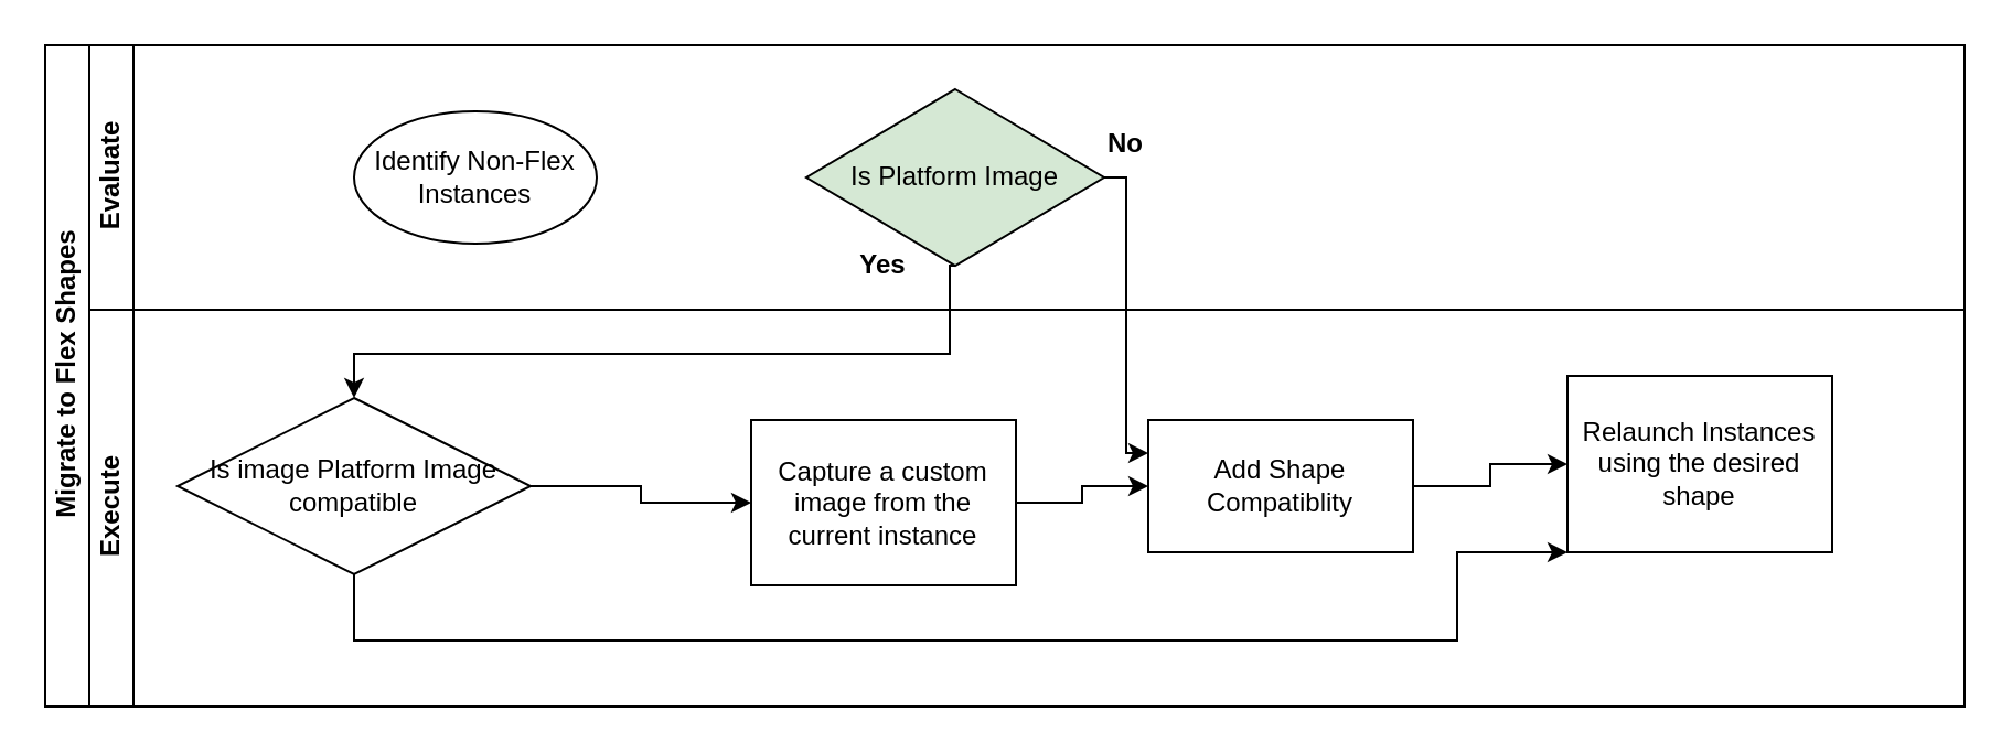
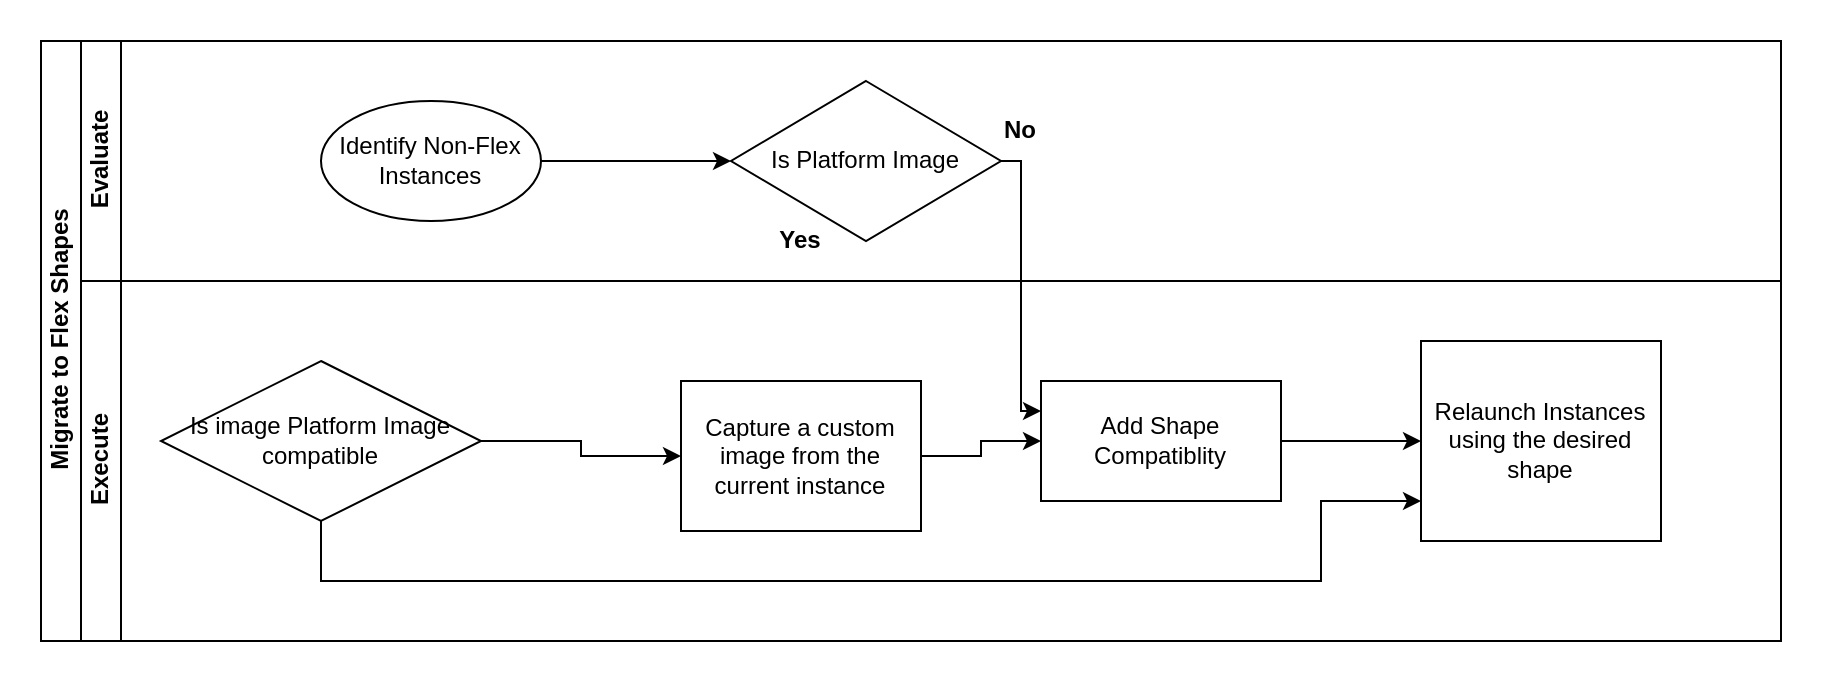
+ <mxCell id="16" value="" style="edgeStyle=orthogonalEdgeStyle;rounded=0;orthogonalLoop=1;jettySize=auto;html=1;" edge="1" parent="1" source="4" target="15"><mxGeometry relative="1" as="geometry" /></mxCell>
- <mxCell id="15" value="Is Platform Image " style="rhombus;whiteSpace=wrap;html=1;fontColor=#000000;rounded=0;fillColor=#d5e8d4;" vertex="1" parent="1"><mxGeometry x="365" y="40" width="135" height="80" as="geometry" /></mxCell>
+ <mxCell id="15" value="Is Platform Image " style="rhombus;whiteSpace=wrap;html=1;fontColor=#000000;rounded=0;" vertex="1" parent="1"><mxGeometry x="365" y="40" width="135" height="80" as="geometry" /></mxCell>
- <mxCell id="13" value="" style="edgeStyle=orthogonalEdgeStyle;rounded=0;orthogonalLoop=1;jettySize=auto;html=1;entryX=0.5;entryY=0;entryDx=0;entryDy=0;exitX=0.5;exitY=1;exitDx=0;exitDy=0;" edge="1" parent="1" source="15" target="8"><mxGeometry relative="1" as="geometry"><mxPoint x="190" y="230" as="targetPoint" /><Array as="points"><mxPoint x="430" y="120" /><mxPoint x="430" y="160" /><mxPoint x="160" y="160" /></Array></mxGeometry></mxCell>
- <mxCell id="10" value="Relaunch Instances using the desired shape" style="whiteSpace=wrap;html=1;fontColor=#000000;rounded=0;" vertex="1" parent="7"><mxGeometry x="670" y="30" width="120" height="80" as="geometry" /></mxCell>
+ <mxCell id="10" value="Relaunch Instances using the desired shape" style="whiteSpace=wrap;html=1;fontColor=#000000;rounded=0;" vertex="1" parent="7"><mxGeometry x="670" y="30" width="120" height="100" as="geometry" /></mxCell>
